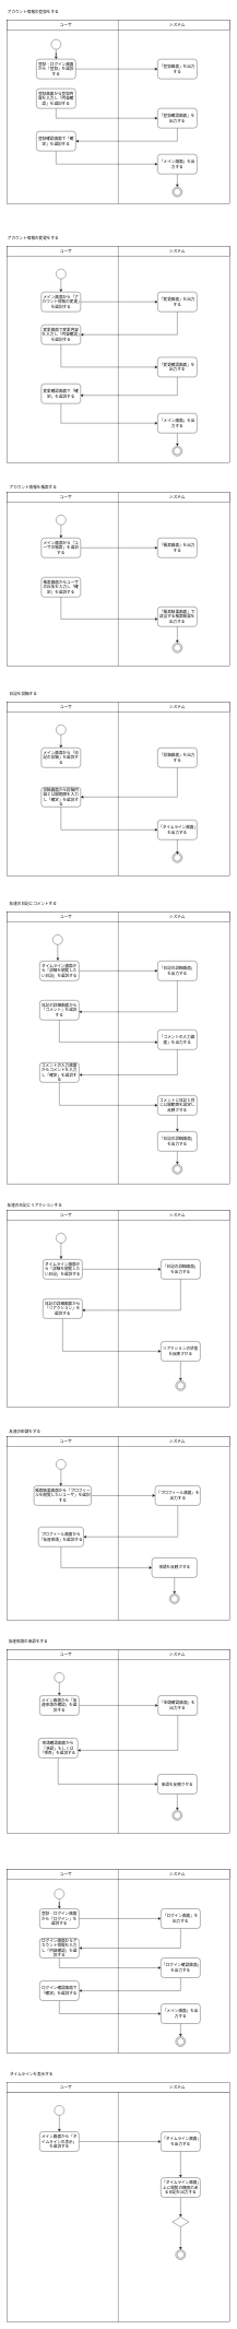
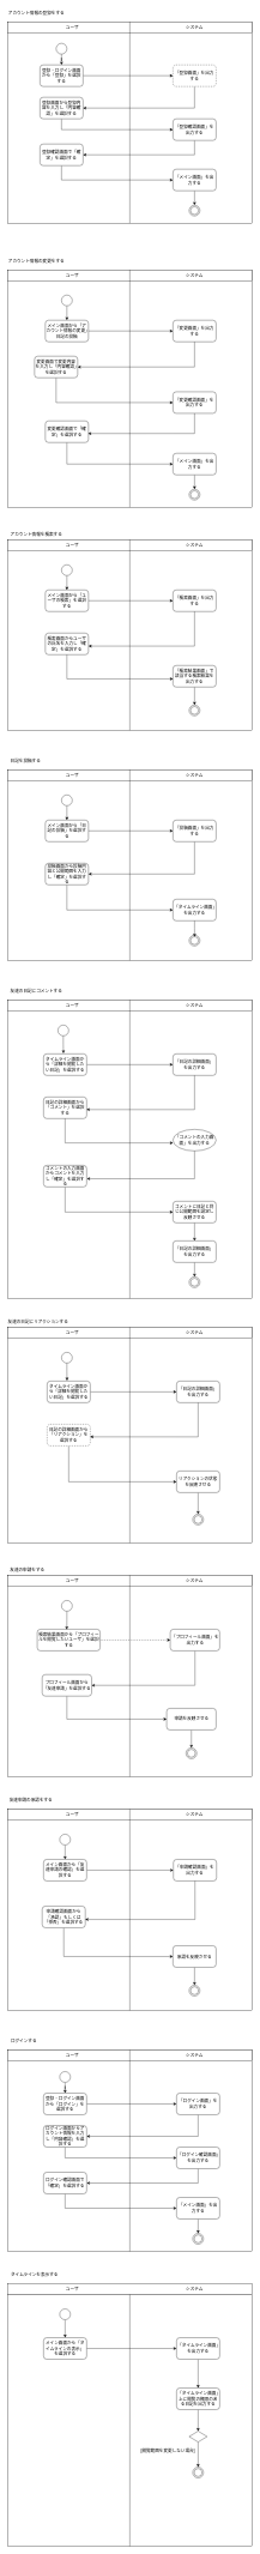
- <mxCell id="13" value="「登録画面」を出力する" style="rounded=1;whiteSpace=wrap;html=1;" parent="1" vertex="1"><mxGeometry x="480" y="180" width="120" height="60" as="geometry" /></mxCell>
+ <mxCell id="13" value="「登録画面」を出力する" style="rounded=1;whiteSpace=wrap;html=1;dashed=1;" parent="1" vertex="1"><mxGeometry x="480" y="180" width="120" height="60" as="geometry" /></mxCell>
+ <mxCell id="12" style="edgeStyle=orthogonalEdgeStyle;rounded=0;orthogonalLoop=1;jettySize=auto;html=1;exitX=0.5;exitY=1;exitDx=0;exitDy=0;entryX=1;entryY=0.5;entryDx=0;entryDy=0;" parent="1" source="13" target="15" edge="1"><mxGeometry relative="1" as="geometry" /></mxCell>
- <mxCell id="31" value="メイン画面から「アカウント情報の変更」を選択する" style="rounded=1;whiteSpace=wrap;html=1;" parent="1" vertex="1"><mxGeometry x="125" y="890" width="120" height="60" as="geometry" /></mxCell>
+ <mxCell id="31" value="メイン画面から「アカウント情報の変更」日記の投稿" style="rounded=1;whiteSpace=wrap;html=1;" parent="1" vertex="1"><mxGeometry x="125" y="890" width="120" height="60" as="geometry" /></mxCell>
- <mxCell id="34" value="変更画面で変更内容を入力し「内容確認」を選択する" style="rounded=1;whiteSpace=wrap;html=1;" parent="1" vertex="1"><mxGeometry x="125" y="990" width="120" height="60" as="geometry" /></mxCell>
+ <mxCell id="34" value="変更画面で変更内容を入力し「内容確認」を選択する" style="rounded=1;whiteSpace=wrap;html=1;" parent="1" vertex="1"><mxGeometry x="95" y="990" width="120" height="60" as="geometry" /></mxCell>
+ <mxCell id="56" style="edgeStyle=orthogonalEdgeStyle;rounded=0;orthogonalLoop=1;jettySize=auto;html=1;exitX=0.5;exitY=1;exitDx=0;exitDy=0;entryX=1.001;entryY=0.602;entryDx=0;entryDy=0;entryPerimeter=0;" parent="1" source="54" target="55" edge="1"><mxGeometry relative="1" as="geometry" /></mxCell>
+ <mxCell id="69" style="edgeStyle=orthogonalEdgeStyle;rounded=0;orthogonalLoop=1;jettySize=auto;html=1;exitX=1;exitY=0.5;exitDx=0;exitDy=0;" parent="1" source="70" target="72" edge="1"><mxGeometry relative="1" as="geometry" /></mxCell>
- <mxCell id="90" value="「コメントの入力画面」を出力する" style="rounded=1;whiteSpace=wrap;html=1;" parent="1" vertex="1"><mxGeometry x="480" y="3140" width="120" height="60" as="geometry" /></mxCell>
+ <mxCell id="90" value="「コメントの入力画面」を出力する" style="ellipse;whiteSpace=wrap;html=1;" parent="1" vertex="1"><mxGeometry x="480" y="3140" width="120" height="60" as="geometry" /></mxCell>
- <mxCell id="112" value="日記の詳細画面から「リアクション」を選択する" style="rounded=1;whiteSpace=wrap;html=1;" parent="1" vertex="1"><mxGeometry x="130" y="3960" width="120" height="60" as="geometry" /></mxCell>
+ <mxCell id="112" value="日記の詳細画面から「リアクション」を選択する" style="rounded=1;whiteSpace=wrap;html=1;dashed=1;" parent="1" vertex="1"><mxGeometry x="130" y="3960" width="120" height="60" as="geometry" /></mxCell>
- <mxCell id="125" style="edgeStyle=orthogonalEdgeStyle;rounded=0;orthogonalLoop=1;jettySize=auto;html=1;exitX=1;exitY=0.5;exitDx=0;exitDy=0;" parent="1" source="126" target="129" edge="1"><mxGeometry relative="1" as="geometry" /></mxCell>
+ <mxCell id="125" style="edgeStyle=orthogonalEdgeStyle;rounded=0;orthogonalLoop=1;jettySize=auto;html=1;exitX=1;exitY=0.5;exitDx=0;exitDy=0;dashed=1;" parent="1" source="126" target="129" edge="1"><mxGeometry relative="1" as="geometry" /></mxCell>
+ <mxCell id="152" value="ログインする" style="text;html=1;strokeColor=none;fillColor=none;align=center;verticalAlign=middle;whiteSpace=wrap;rounded=0;" parent="1" vertex="1"><mxGeometry x="20" y="5660" width="90" height="30" as="geometry" /></mxCell>
+ <mxCell id="190" value="[閲覧範囲を変更しない場合]" style="text;html=1;strokeColor=none;fillColor=none;align=center;verticalAlign=middle;whiteSpace=wrap;rounded=0;" vertex="1" parent="1"><mxGeometry x="386.25" y="6800" width="160" height="30" as="geometry" /></mxCell>
